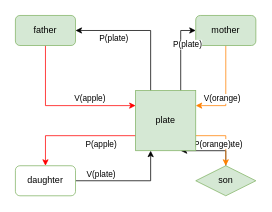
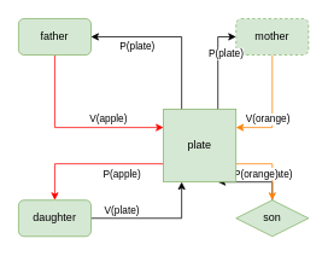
- <mxCell id="10" value="mother" style="rounded=1;whiteSpace=wrap;html=1;fillColor=#d5e8d4;strokeColor=#82b366;" vertex="1" parent="1"><mxGeometry x="260" y="20" width="80" height="40" as="geometry" /></mxCell>
+ <mxCell id="10" value="mother" style="rounded=1;whiteSpace=wrap;html=1;fillColor=#d5e8d4;strokeColor=#82b366;dashed=1;" vertex="1" parent="1"><mxGeometry x="260" y="20" width="80" height="40" as="geometry" /></mxCell>
- <mxCell id="7" value="daughter" style="rounded=1;whiteSpace=wrap;html=1;fillColor=#ffffff;strokeColor=#82b366;" vertex="1" parent="1"><mxGeometry x="20" y="220" width="80" height="40" as="geometry" /></mxCell>
+ <mxCell id="7" value="daughter" style="rounded=1;whiteSpace=wrap;html=1;fillColor=#d5e8d4;strokeColor=#82b366;" vertex="1" parent="1"><mxGeometry x="20" y="220" width="80" height="40" as="geometry" /></mxCell>
